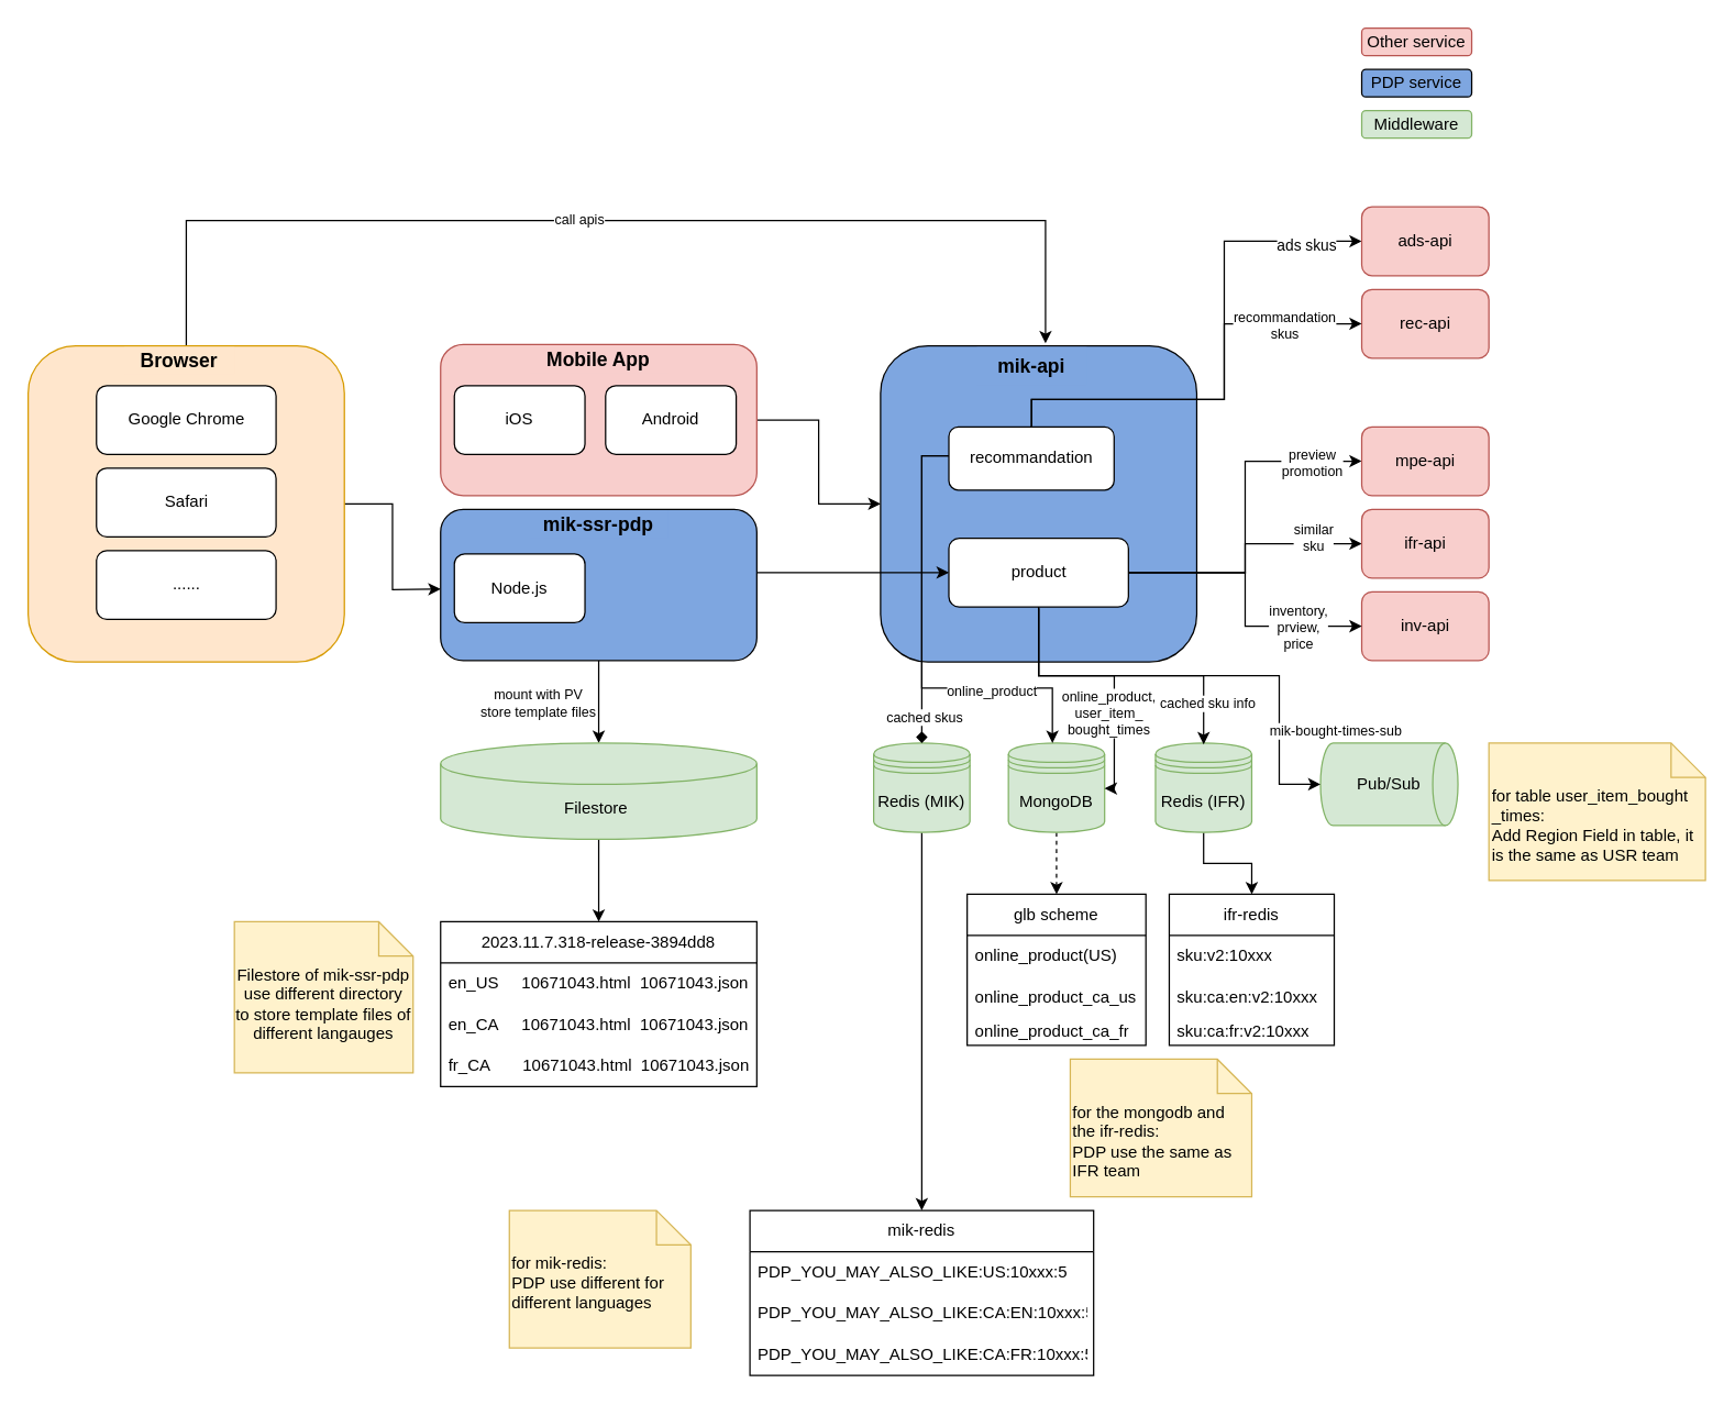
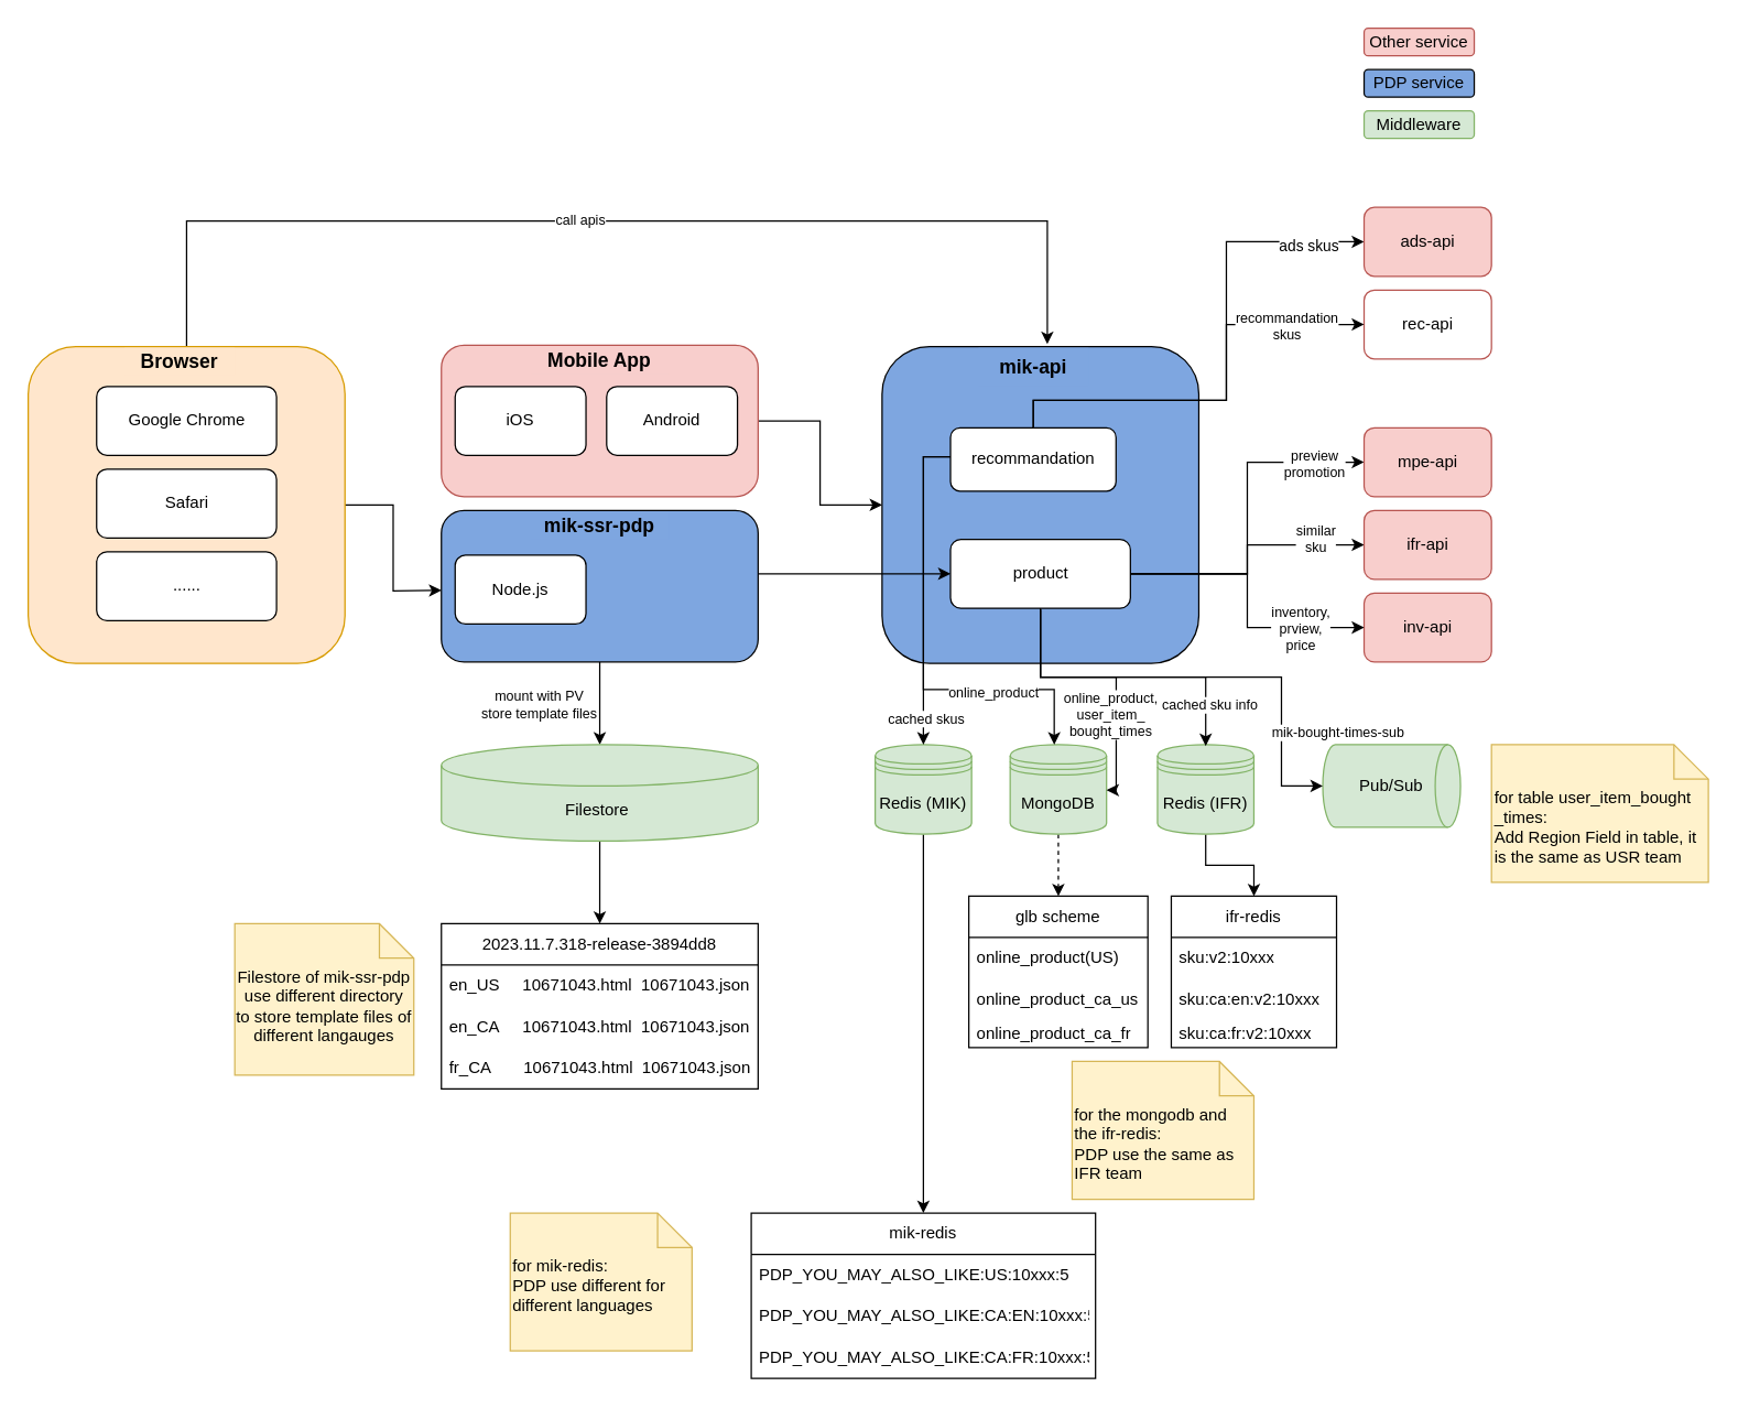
- <mxCell id="30" value="rec-api" style="rounded=1;whiteSpace=wrap;html=1;fillStyle=auto;fillColor=#f8cecc;strokeWidth=1;strokeColor=#b85450;" vertex="1" parent="1"><mxGeometry x="990" y="210" width="92.5" height="50" as="geometry" /></mxCell>
+ <mxCell id="30" value="rec-api" style="rounded=1;whiteSpace=wrap;html=1;fillStyle=auto;fillColor=#ffffff;strokeWidth=1;strokeColor=#b85450;" vertex="1" parent="1"><mxGeometry x="990" y="210" width="92.5" height="50" as="geometry" /></mxCell>
- <mxCell id="40" value="" style="edgeStyle=orthogonalEdgeStyle;rounded=0;orthogonalLoop=1;jettySize=auto;html=1;fontSize=10;entryX=0.5;entryY=0;entryDx=0;entryDy=0;endArrow=diamond;" edge="1" parent="1" source="46" target="17"><mxGeometry relative="1" as="geometry"><Array as="points"><mxPoint x="670" y="331" /><mxPoint x="670" y="540" /></Array></mxGeometry></mxCell>
+ <mxCell id="40" value="" style="edgeStyle=orthogonalEdgeStyle;rounded=0;orthogonalLoop=1;jettySize=auto;html=1;fontSize=10;entryX=0.5;entryY=0;entryDx=0;entryDy=0;" edge="1" parent="1" source="46" target="17"><mxGeometry relative="1" as="geometry"><Array as="points"><mxPoint x="670" y="331" /><mxPoint x="670" y="540" /></Array></mxGeometry></mxCell>
